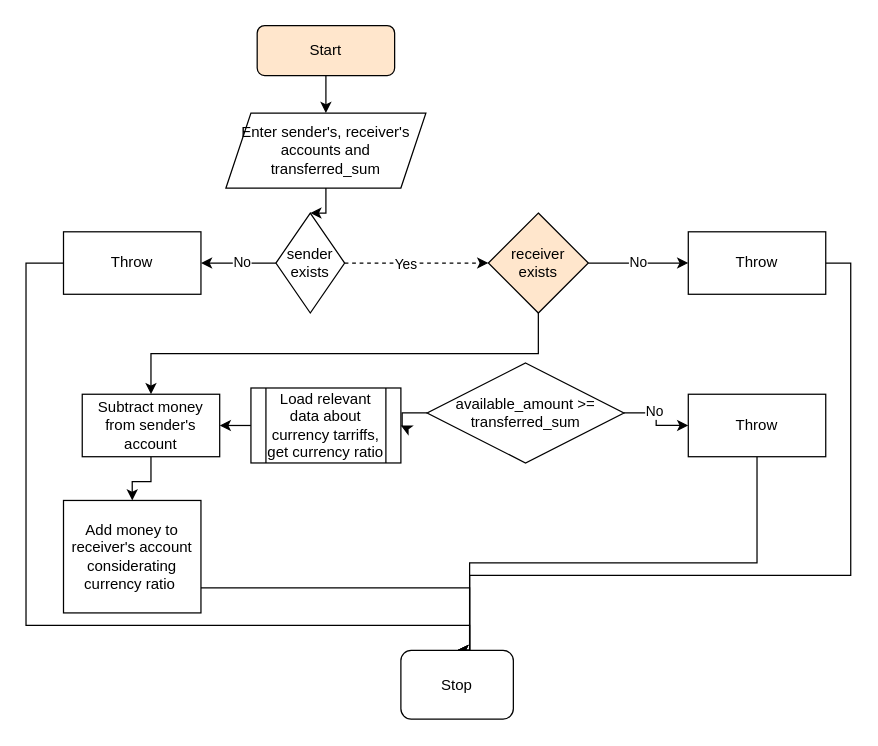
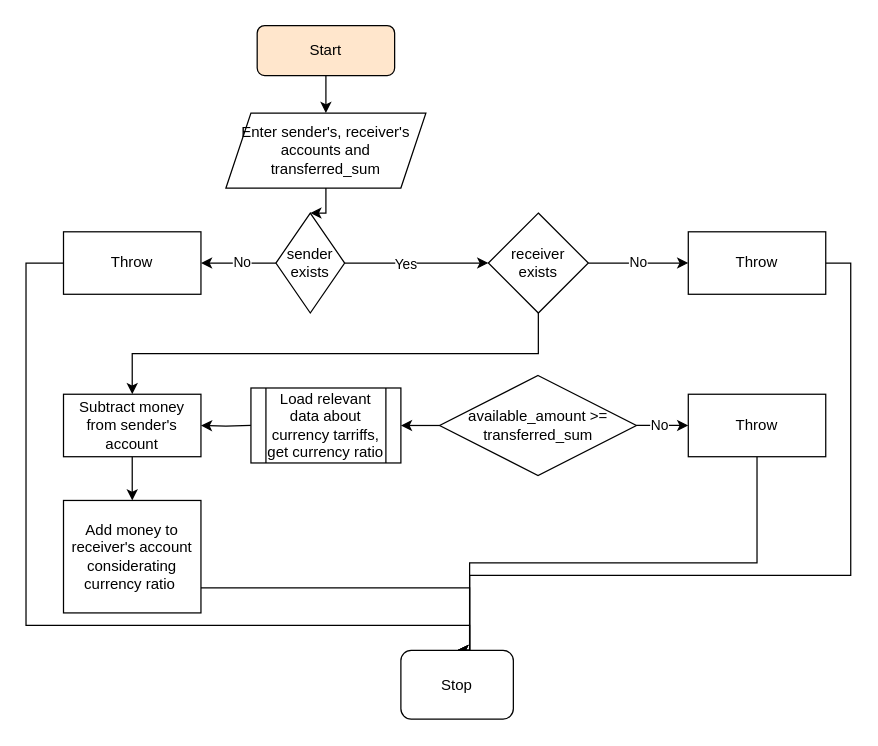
- <mxCell id="8" style="edgeStyle=orthogonalEdgeStyle;rounded=0;orthogonalLoop=1;jettySize=auto;html=1;entryX=0;entryY=0.5;entryDx=0;entryDy=0;dashed=1;" parent="1" source="10" target="16" edge="1"><mxGeometry relative="1" as="geometry" /></mxCell>
+ <mxCell id="8" style="edgeStyle=orthogonalEdgeStyle;rounded=0;orthogonalLoop=1;jettySize=auto;html=1;entryX=0;entryY=0.5;entryDx=0;entryDy=0;" parent="1" source="10" target="16" edge="1"><mxGeometry relative="1" as="geometry" /></mxCell>
- <mxCell id="16" value="receiver &lt;br&gt;exists" style="rhombus;whiteSpace=wrap;html=1;fillColor=#ffe6cc;" parent="1" vertex="1"><mxGeometry x="390" y="170" width="80" height="80" as="geometry" /></mxCell>
+ <mxCell id="16" value="receiver &lt;br&gt;exists" style="rhombus;whiteSpace=wrap;html=1;" parent="1" vertex="1"><mxGeometry x="390" y="170" width="80" height="80" as="geometry" /></mxCell>
- <mxCell id="22" value="available_amount &amp;gt;= transferred_sum" style="rhombus;whiteSpace=wrap;html=1;" parent="1" vertex="1"><mxGeometry x="341" y="290" width="157.5" height="80" as="geometry" /></mxCell>
+ <mxCell id="22" value="available_amount &amp;gt;= transferred_sum" style="rhombus;whiteSpace=wrap;html=1;" parent="1" vertex="1"><mxGeometry x="351" y="300" width="157.5" height="80" as="geometry" /></mxCell>
- <mxCell id="27" value="Subtract money from sender's account" style="rounded=0;whiteSpace=wrap;html=1;" parent="1" vertex="1"><mxGeometry x="65" y="315" width="110" height="50" as="geometry" /></mxCell>
+ <mxCell id="27" value="Subtract money from sender's account" style="rounded=0;whiteSpace=wrap;html=1;" parent="1" vertex="1"><mxGeometry x="50" y="315" width="110" height="50" as="geometry" /></mxCell>
